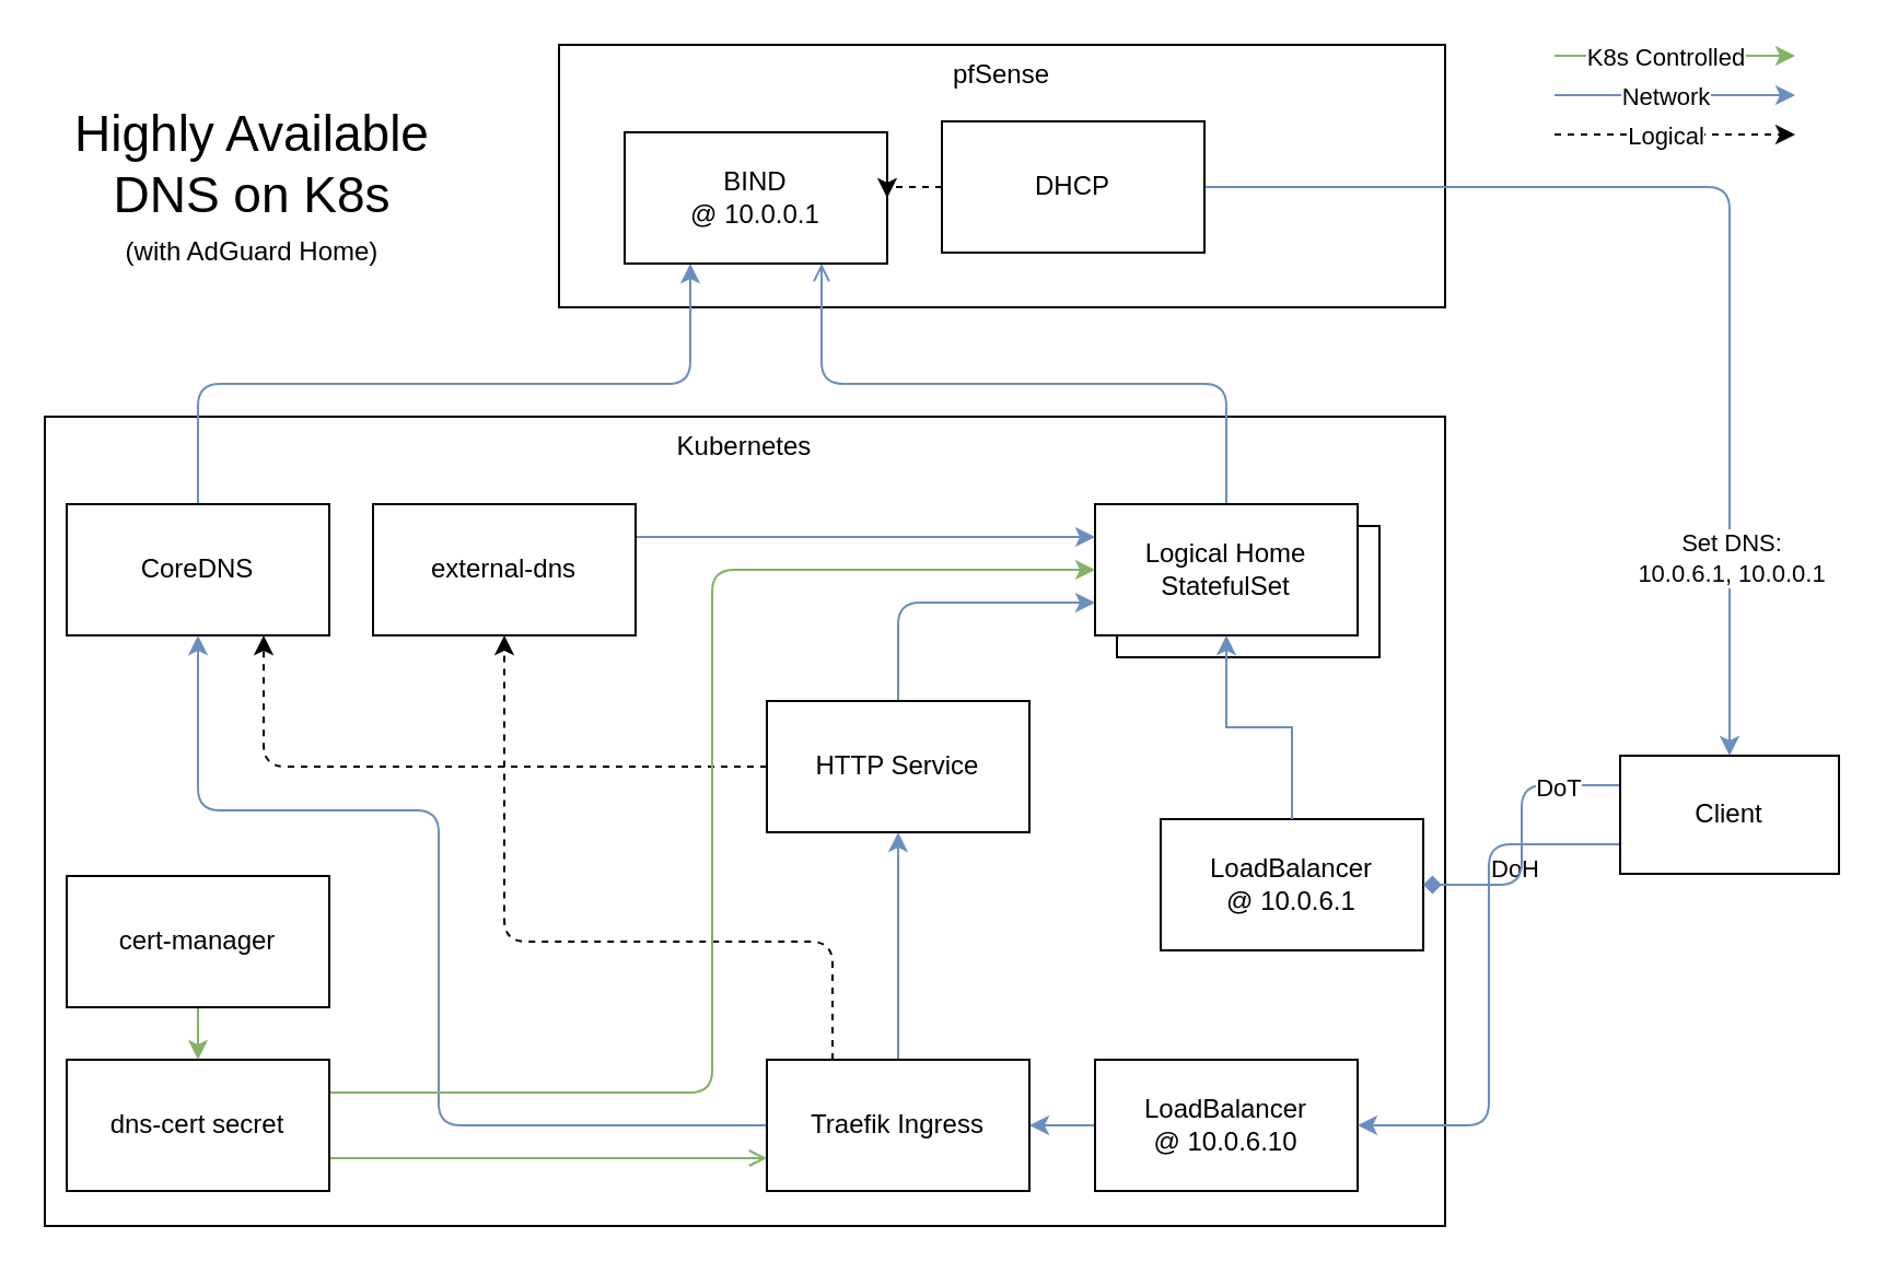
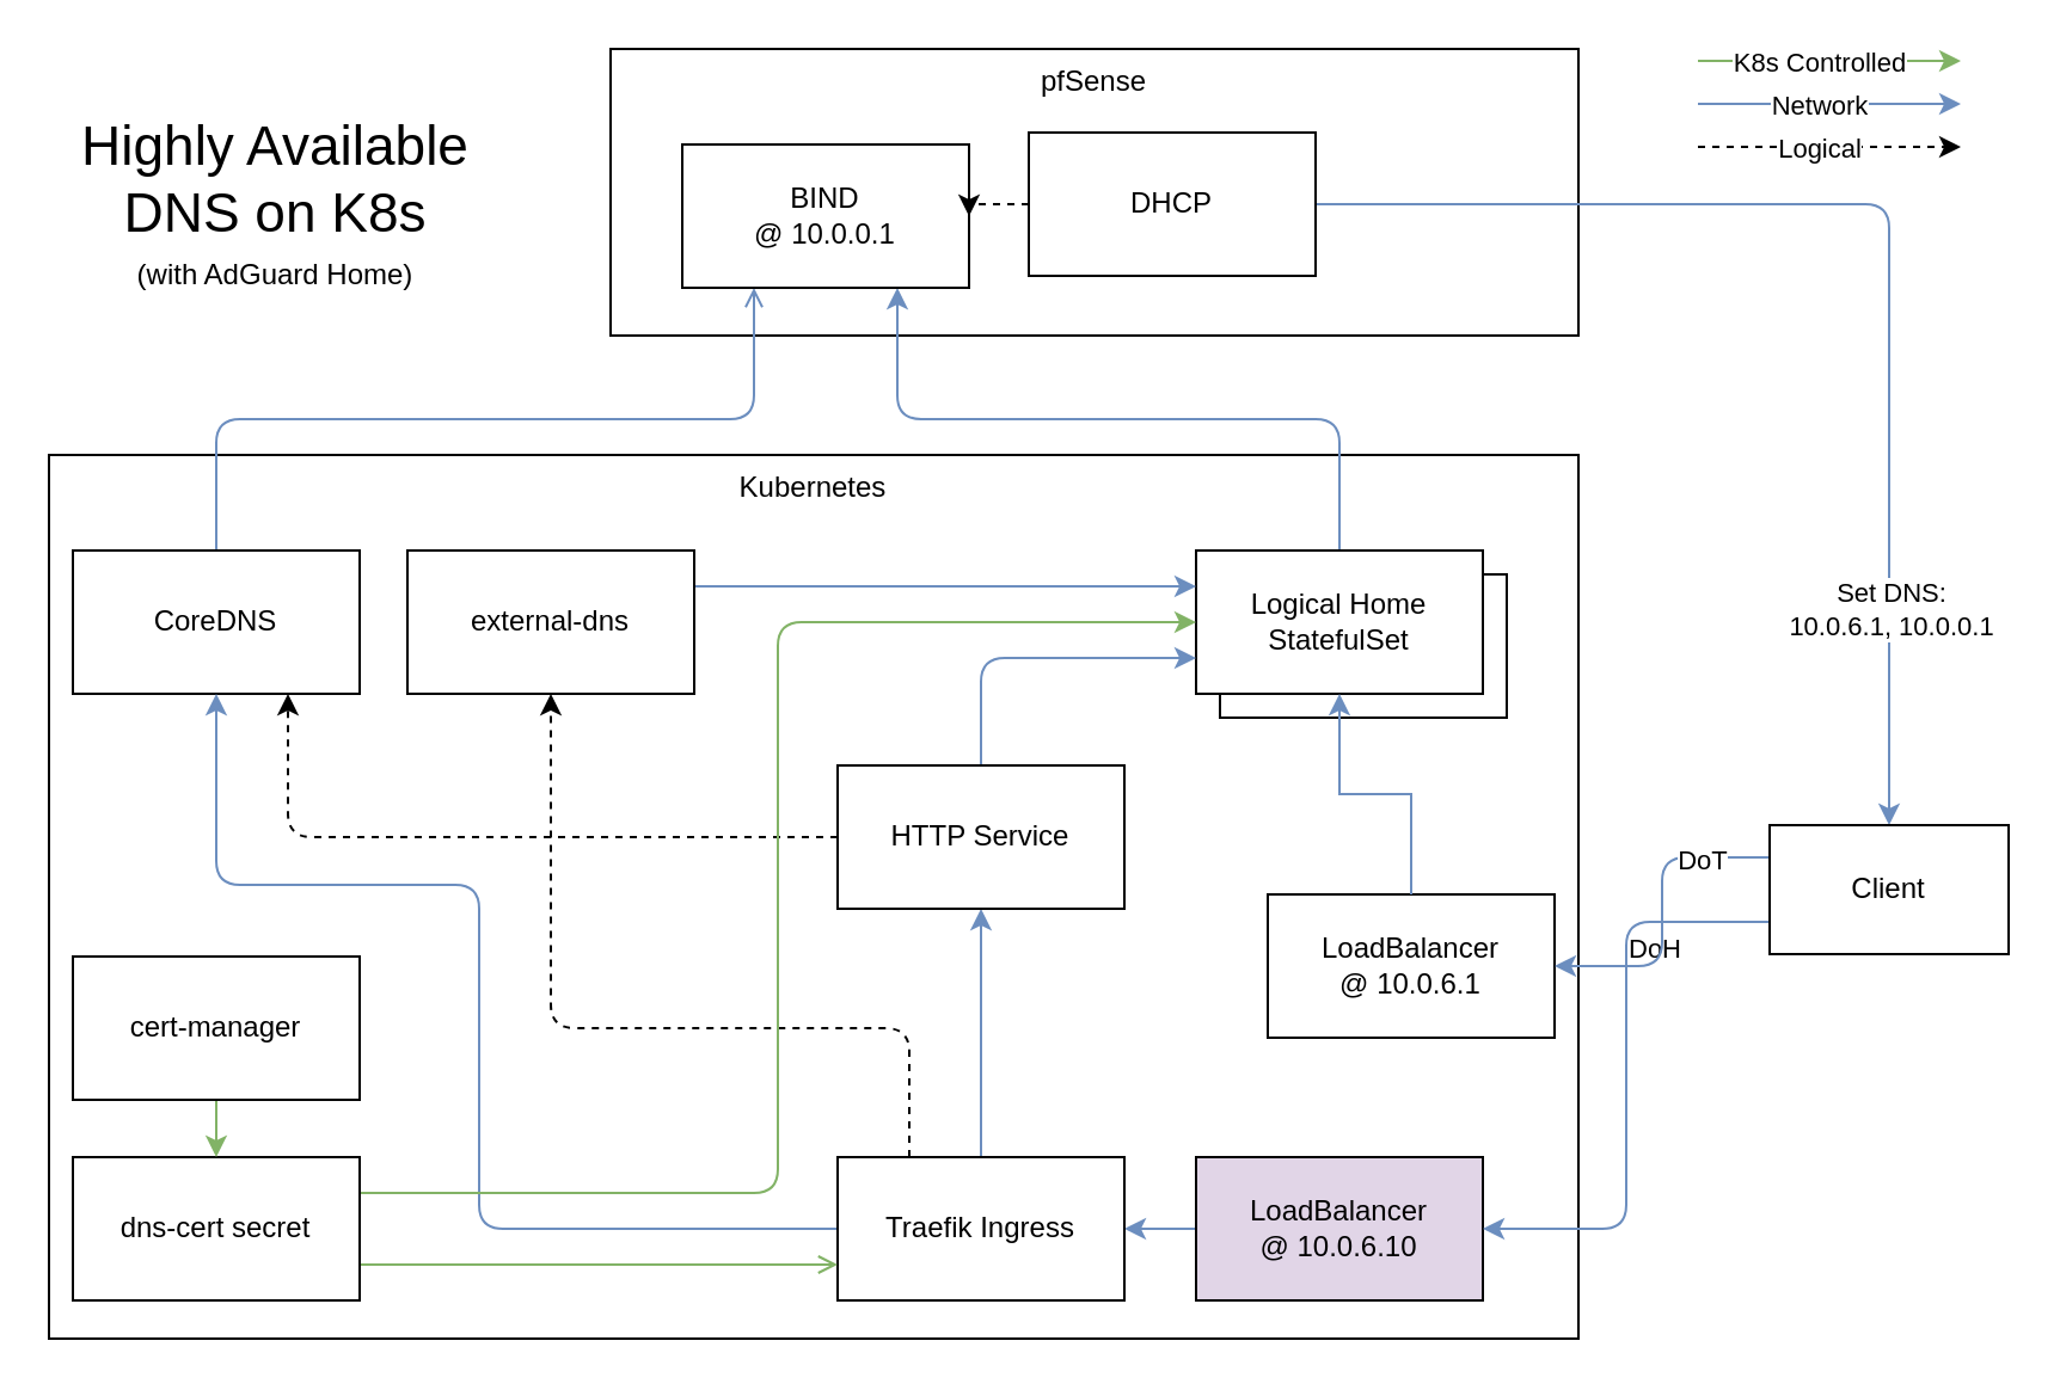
- <mxCell id="7" style="edgeStyle=orthogonalEdgeStyle;rounded=1;orthogonalLoop=1;jettySize=auto;html=1;exitX=0.5;exitY=0;exitDx=0;exitDy=0;entryX=0.75;entryY=1;entryDx=0;entryDy=0;fillColor=#dae8fc;strokeColor=#6c8ebf;endArrow=open;" edge="1" parent="1" source="8" target="9"><mxGeometry relative="1" as="geometry" /></mxCell>
+ <mxCell id="7" style="edgeStyle=orthogonalEdgeStyle;rounded=1;orthogonalLoop=1;jettySize=auto;html=1;exitX=0.5;exitY=0;exitDx=0;exitDy=0;entryX=0.75;entryY=1;entryDx=0;entryDy=0;fillColor=#dae8fc;strokeColor=#6c8ebf;" edge="1" parent="1" source="8" target="9"><mxGeometry relative="1" as="geometry" /></mxCell>
- <mxCell id="5" style="edgeStyle=orthogonalEdgeStyle;rounded=1;orthogonalLoop=1;jettySize=auto;html=1;exitX=0.5;exitY=0;exitDx=0;exitDy=0;entryX=0.25;entryY=1;entryDx=0;entryDy=0;fillColor=#dae8fc;strokeColor=#6c8ebf;" edge="1" parent="1" source="6" target="9"><mxGeometry relative="1" as="geometry" /></mxCell>
+ <mxCell id="5" style="edgeStyle=orthogonalEdgeStyle;rounded=1;orthogonalLoop=1;jettySize=auto;html=1;exitX=0.5;exitY=0;exitDx=0;exitDy=0;entryX=0.25;entryY=1;entryDx=0;entryDy=0;fillColor=#dae8fc;strokeColor=#6c8ebf;endArrow=open;" edge="1" parent="1" source="6" target="9"><mxGeometry relative="1" as="geometry" /></mxCell>
- <mxCell id="25" style="edgeStyle=orthogonalEdgeStyle;rounded=1;orthogonalLoop=1;jettySize=auto;html=1;exitX=0;exitY=0.25;exitDx=0;exitDy=0;entryX=1;entryY=0.5;entryDx=0;entryDy=0;fillColor=#dae8fc;strokeColor=#6c8ebf;endArrow=diamond;" edge="1" parent="1" source="27" target="10"><mxGeometry relative="1" as="geometry" /></mxCell>
+ <mxCell id="25" style="edgeStyle=orthogonalEdgeStyle;rounded=1;orthogonalLoop=1;jettySize=auto;html=1;exitX=0;exitY=0.25;exitDx=0;exitDy=0;entryX=1;entryY=0.5;entryDx=0;entryDy=0;fillColor=#dae8fc;strokeColor=#6c8ebf;" edge="1" parent="1" source="27" target="10"><mxGeometry relative="1" as="geometry" /></mxCell>
- <mxCell id="12" value="&lt;div&gt;LoadBalancer&lt;br&gt;@ 10.0.6.10&lt;br&gt;&lt;/div&gt;" style="rounded=0;whiteSpace=wrap;html=1;" vertex="1" parent="1"><mxGeometry x="500" y="484" width="120" height="60" as="geometry" /></mxCell>
+ <mxCell id="12" value="&lt;div&gt;LoadBalancer&lt;br&gt;@ 10.0.6.10&lt;br&gt;&lt;/div&gt;" style="rounded=0;whiteSpace=wrap;html=1;fillColor=#e1d5e7;" vertex="1" parent="1"><mxGeometry x="500" y="484" width="120" height="60" as="geometry" /></mxCell>
